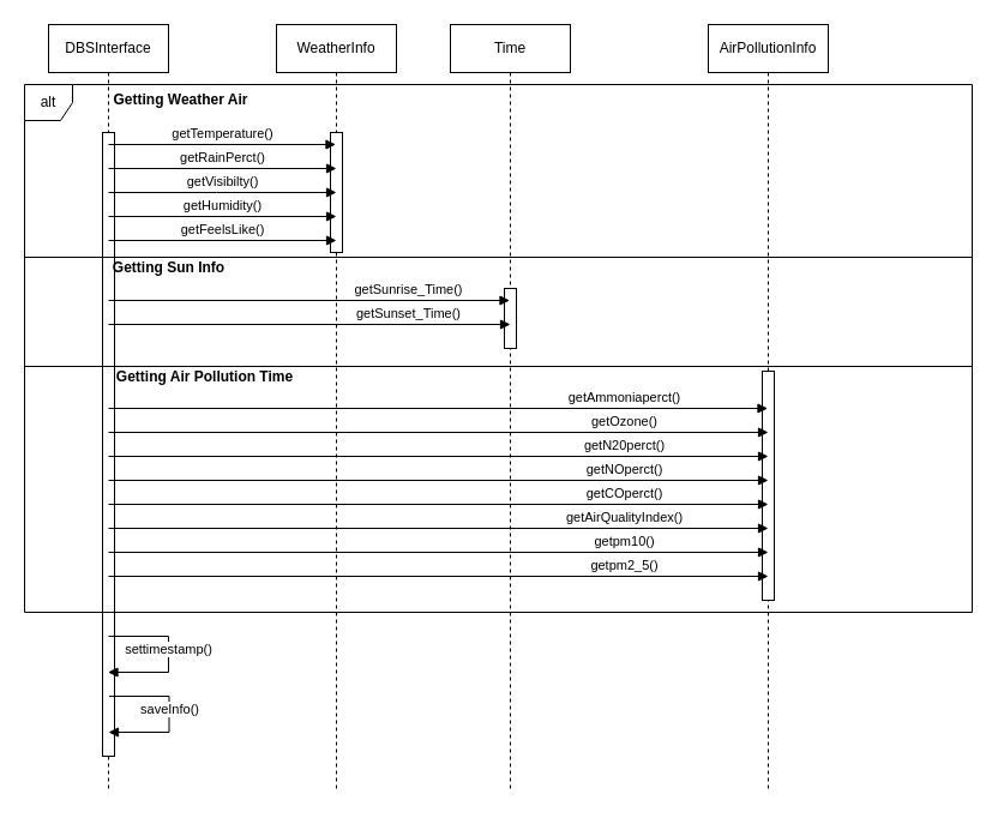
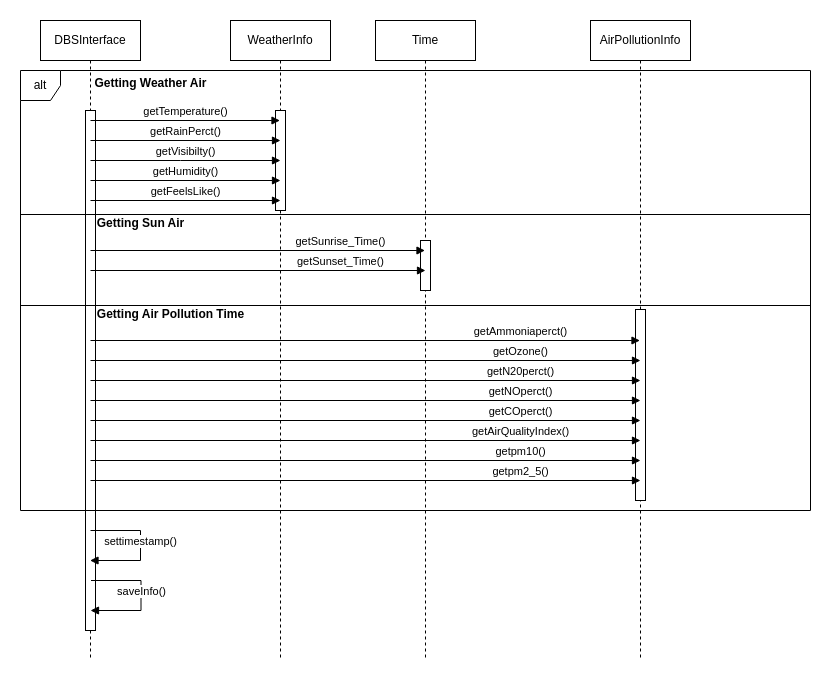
- <mxCell id="29" value="Getting Sun Info" style="text;align=center;fontStyle=1;verticalAlign=middle;spacingLeft=3;spacingRight=3;strokeColor=none;rotatable=0;points=[[0,0.5],[1,0.5]];portConstraint=eastwest;html=1;" vertex="1" parent="1"><mxGeometry x="100" y="210" width="80" height="26" as="geometry" /></mxCell>
+ <mxCell id="29" value="Getting Sun Air" style="text;align=center;fontStyle=1;verticalAlign=middle;spacingLeft=3;spacingRight=3;strokeColor=none;rotatable=0;points=[[0,0.5],[1,0.5]];portConstraint=eastwest;html=1;" vertex="1" parent="1"><mxGeometry x="100" y="210" width="80" height="26" as="geometry" /></mxCell>
